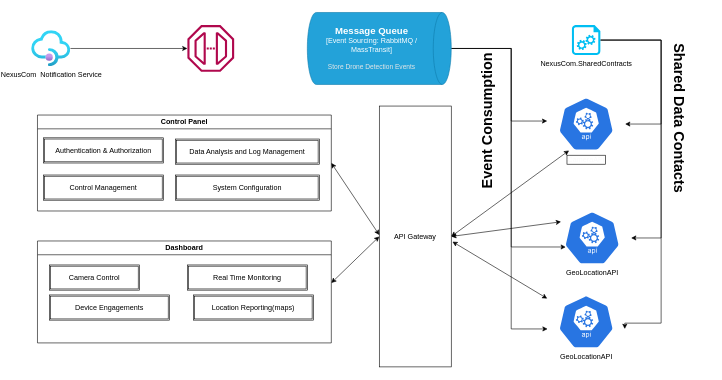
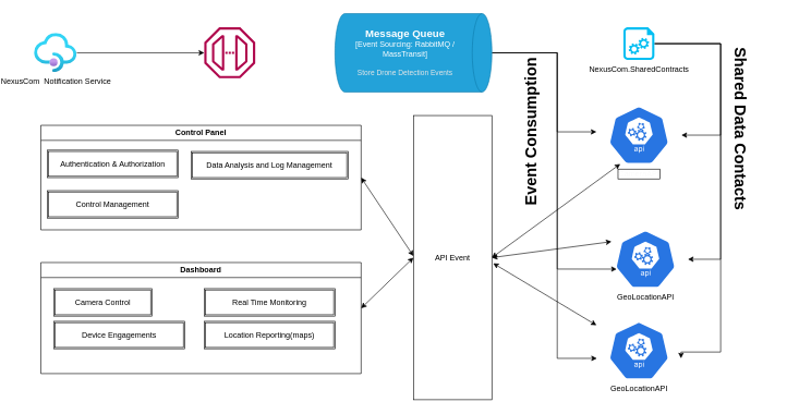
- <mxCell id="19" value="System Configuration" style="shape=ext;double=1;rounded=0;whiteSpace=wrap;html=1;" vertex="1" parent="16"><mxGeometry x="230" y="100" width="240" height="42" as="geometry" /></mxCell>
- <mxCell id="28" value="API Gateway" style="rounded=0;whiteSpace=wrap;html=1;" vertex="1" parent="1"><mxGeometry x="600" y="176" width="120" height="435" as="geometry" /></mxCell>
+ <mxCell id="28" value="API Event" style="rounded=0;whiteSpace=wrap;html=1;" vertex="1" parent="1"><mxGeometry x="600" y="176" width="120" height="435" as="geometry" /></mxCell>
- <mxCell id="25" value="Location Reporting(maps)" style="shape=ext;double=1;rounded=0;whiteSpace=wrap;html=1;" vertex="1" parent="21"><mxGeometry x="260" y="90" width="200" height="42" as="geometry" /></mxCell>
+ <mxCell id="25" value="Location Reporting(maps)" style="shape=ext;double=1;rounded=0;whiteSpace=wrap;html=1;" vertex="1" parent="21"><mxGeometry x="250" y="90" width="200" height="42" as="geometry" /></mxCell>
